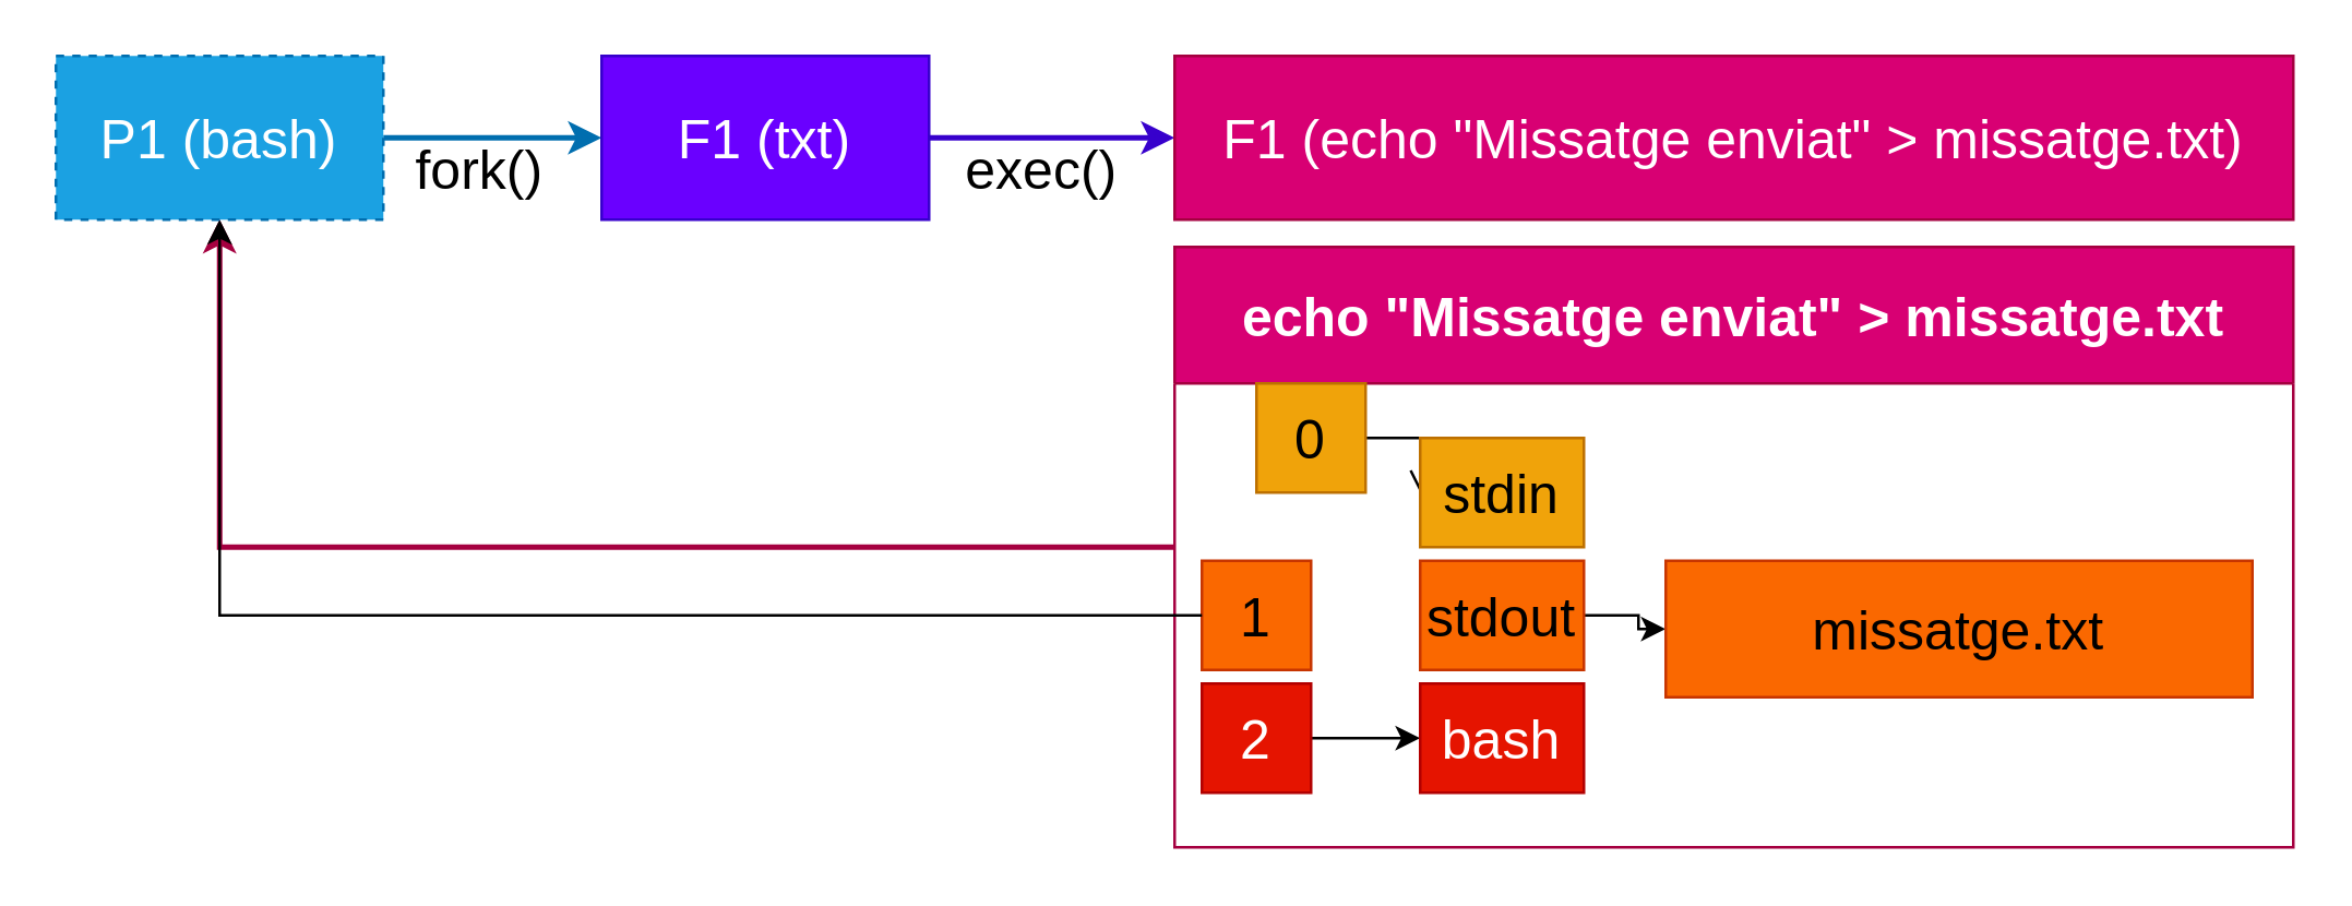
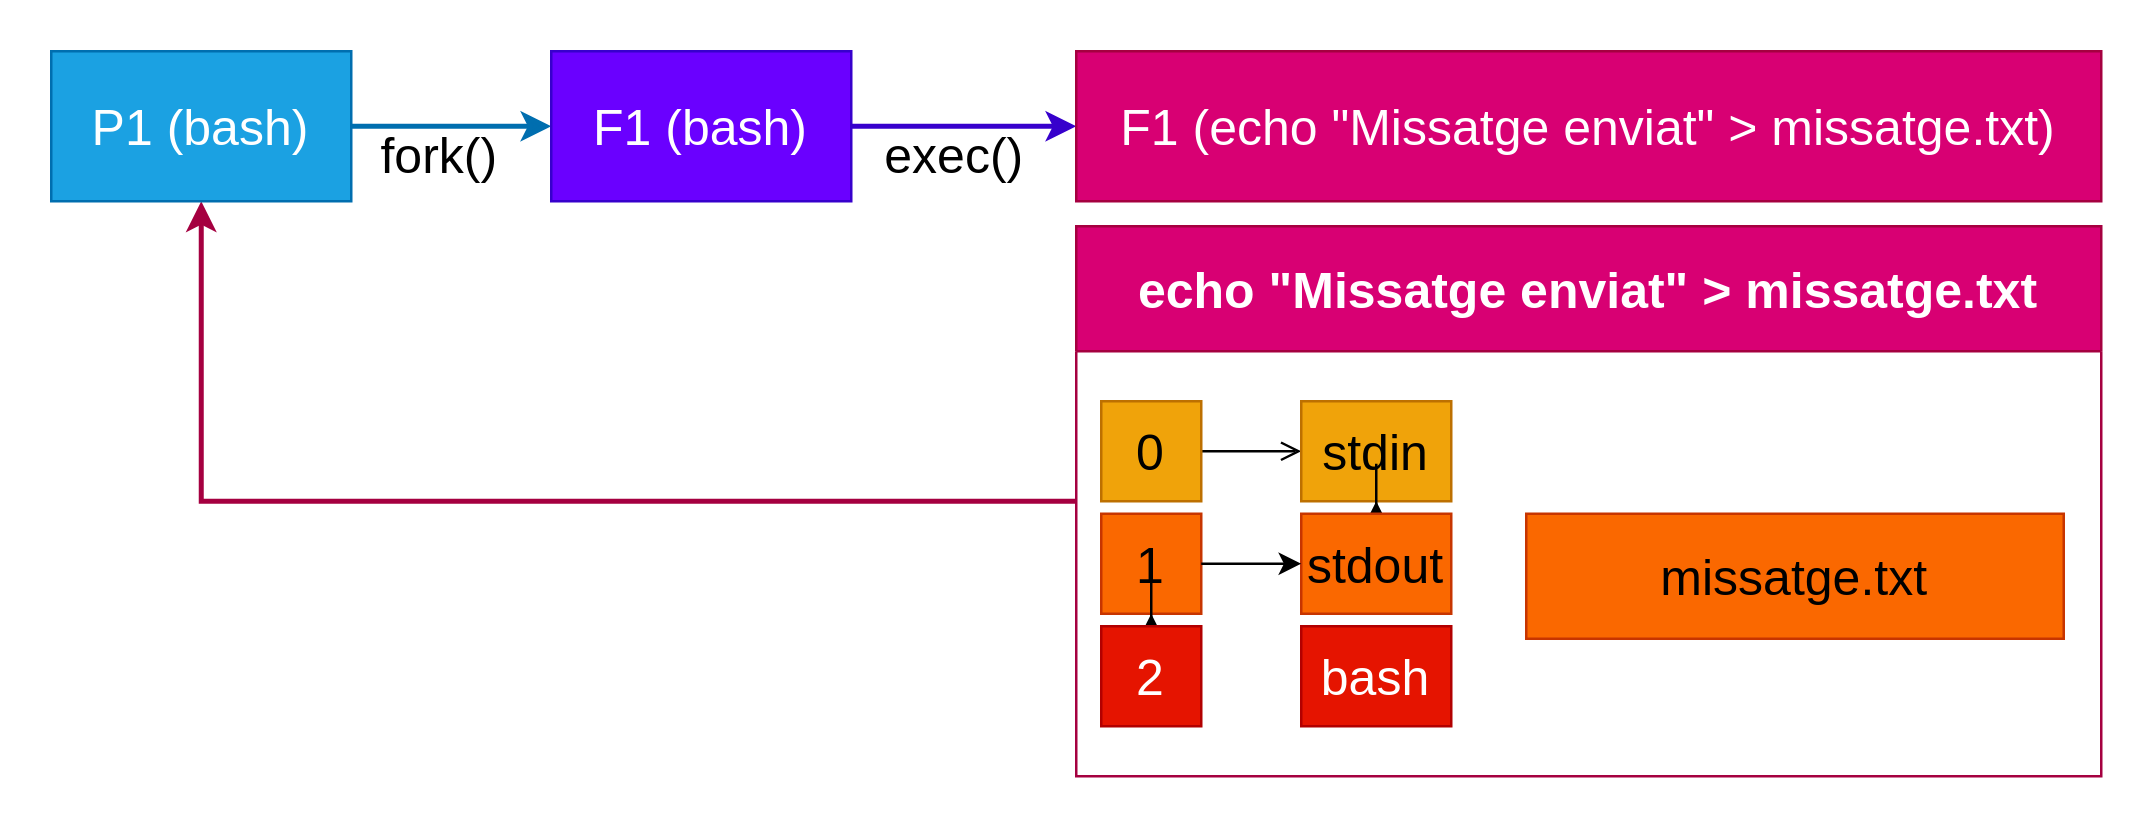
- <mxCell id="17" value="P1 (bash)" style="rounded=0;whiteSpace=wrap;html=1;fillColor=#1ba1e2;fontColor=#ffffff;strokeColor=#006EAF;fontSize=20;dashed=1;" vertex="1" parent="1"><mxGeometry x="20" y="20" width="120" height="60" as="geometry" /></mxCell>
+ <mxCell id="17" value="P1 (bash)" style="rounded=0;whiteSpace=wrap;html=1;fillColor=#1ba1e2;fontColor=#ffffff;strokeColor=#006EAF;fontSize=20;" vertex="1" parent="1"><mxGeometry x="20" y="20" width="120" height="60" as="geometry" /></mxCell>
- <mxCell id="20" value="F1 (txt)" style="rounded=0;whiteSpace=wrap;html=1;fillColor=#6a00ff;fontColor=#ffffff;strokeColor=#3700CC;fontSize=20;" vertex="1" parent="1"><mxGeometry x="220" y="20" width="120" height="60" as="geometry" /></mxCell>
+ <mxCell id="20" value="F1 (bash)" style="rounded=0;whiteSpace=wrap;html=1;fillColor=#6a00ff;fontColor=#ffffff;strokeColor=#3700CC;fontSize=20;" vertex="1" parent="1"><mxGeometry x="220" y="20" width="120" height="60" as="geometry" /></mxCell>
- <mxCell id="5" value="0" style="rounded=0;whiteSpace=wrap;html=1;fillColor=#f0a30a;fontColor=#000000;strokeColor=#BD7000;fontSize=20;" vertex="1" parent="3"><mxGeometry x="30" y="50" width="40" height="40" as="geometry" /></mxCell>
+ <mxCell id="5" value="0" style="rounded=0;whiteSpace=wrap;html=1;fillColor=#f0a30a;fontColor=#000000;strokeColor=#BD7000;fontSize=20;" vertex="1" parent="3"><mxGeometry x="10" y="70" width="40" height="40" as="geometry" /></mxCell>
- <mxCell id="13" value="" style="edgeStyle=orthogonalEdgeStyle;rounded=0;orthogonalLoop=1;jettySize=auto;html=1;fontSize=20;" edge="1" parent="3" source="6" target="17"><mxGeometry relative="1" as="geometry"><mxPoint x="160" y="195" as="sourcePoint" /><mxPoint x="280" y="195" as="targetPoint" /></mxGeometry></mxCell>
+ <mxCell id="13" value="" style="edgeStyle=orthogonalEdgeStyle;rounded=0;orthogonalLoop=1;jettySize=auto;html=1;fontSize=20;" edge="1" parent="3" source="6" target="12"><mxGeometry relative="1" as="geometry"><mxPoint x="160" y="195" as="sourcePoint" /><mxPoint x="280" y="195" as="targetPoint" /></mxGeometry></mxCell>
- <mxCell id="11" style="edgeStyle=orthogonalEdgeStyle;rounded=0;orthogonalLoop=1;jettySize=auto;html=1;entryX=0;entryY=0.5;entryDx=0;entryDy=0;" edge="1" parent="3" source="12" target="14"><mxGeometry relative="1" as="geometry" /></mxCell>
+ <mxCell id="11" style="edgeStyle=orthogonalEdgeStyle;rounded=0;orthogonalLoop=1;jettySize=auto;html=1;" edge="1" parent="3" source="12" target="9"><mxGeometry relative="1" as="geometry" /></mxCell>
- <mxCell id="7" value="" style="edgeStyle=orthogonalEdgeStyle;rounded=0;orthogonalLoop=1;jettySize=auto;html=1;fontSize=20;" edge="1" parent="3" source="8" target="10"><mxGeometry relative="1" as="geometry" /></mxCell>
+ <mxCell id="7" value="" style="edgeStyle=orthogonalEdgeStyle;rounded=0;orthogonalLoop=1;jettySize=auto;html=1;fontSize=20;" edge="1" parent="3" source="8" target="6"><mxGeometry relative="1" as="geometry" /></mxCell>
